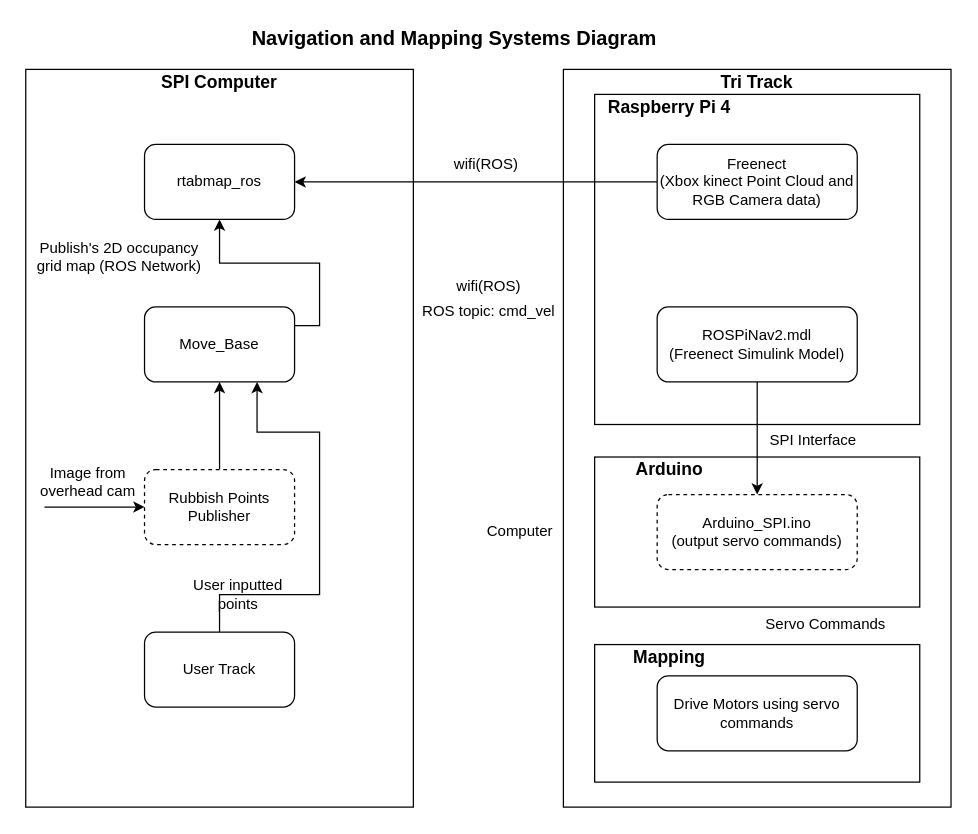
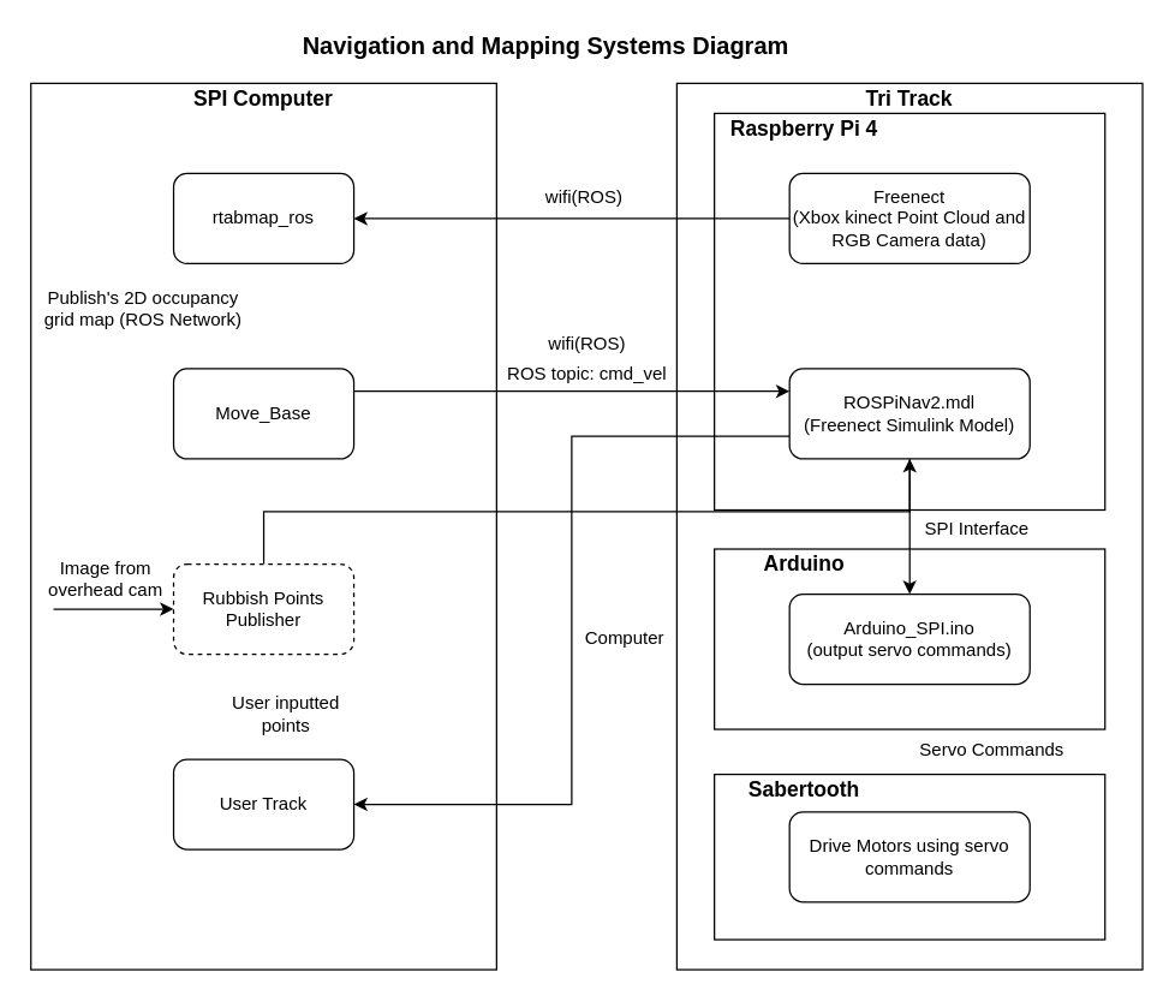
- <mxCell id="8" style="edgeStyle=orthogonalEdgeStyle;rounded=0;orthogonalLoop=1;jettySize=auto;html=1;exitX=1;exitY=0.25;exitDx=0;exitDy=0;startArrow=none;startFill=0;endArrow=classic;endFill=1;" edge="1" parent="1" source="9" target="7"><mxGeometry relative="1" as="geometry" /></mxCell>
+ <mxCell id="8" style="edgeStyle=orthogonalEdgeStyle;rounded=0;orthogonalLoop=1;jettySize=auto;html=1;exitX=1;exitY=0.25;exitDx=0;exitDy=0;startArrow=none;startFill=0;endArrow=classic;endFill=1;entryX=0;entryY=0.25;entryDx=0;entryDy=0;" edge="1" parent="1" source="9" target="24"><mxGeometry relative="1" as="geometry" /></mxCell>
- <mxCell id="10" style="edgeStyle=orthogonalEdgeStyle;rounded=0;orthogonalLoop=1;jettySize=auto;html=1;exitX=0.5;exitY=0;exitDx=0;exitDy=0;entryX=0.5;entryY=1;entryDx=0;entryDy=0;" edge="1" parent="1" source="12" target="9"><mxGeometry relative="1" as="geometry" /></mxCell>
+ <mxCell id="10" style="edgeStyle=orthogonalEdgeStyle;rounded=0;orthogonalLoop=1;jettySize=auto;html=1;exitX=0.5;exitY=0;exitDx=0;exitDy=0;" edge="1" parent="1" source="12" target="24"><mxGeometry relative="1" as="geometry" /></mxCell>
+ <mxCell id="23" style="edgeStyle=orthogonalEdgeStyle;rounded=0;orthogonalLoop=1;jettySize=auto;html=1;exitX=0;exitY=0.75;exitDx=0;exitDy=0;entryX=1;entryY=0.5;entryDx=0;entryDy=0;startArrow=none;startFill=0;endArrow=classic;endFill=1;" edge="1" parent="1" source="24" target="14"><mxGeometry relative="1" as="geometry" /></mxCell>
- <mxCell id="13" style="edgeStyle=orthogonalEdgeStyle;rounded=0;orthogonalLoop=1;jettySize=auto;html=1;exitX=0.5;exitY=0;exitDx=0;exitDy=0;startArrow=none;startFill=0;endArrow=classic;endFill=1;entryX=0.75;entryY=1;entryDx=0;entryDy=0;" edge="1" parent="1" source="14" target="9"><mxGeometry relative="1" as="geometry"><mxPoint x="485" y="495" as="targetPoint" /><Array as="points"><mxPoint x="175" y="475" /><mxPoint x="255" y="475" /><mxPoint x="255" y="345" /><mxPoint x="205" y="345" /></Array></mxGeometry></mxCell>
- <mxCell id="29" value="Arduino_SPI.ino&lt;br&gt;(output servo commands)" style="rounded=1;whiteSpace=wrap;html=1;dashed=1;" vertex="1" parent="1"><mxGeometry x="525" y="395" width="160" height="60" as="geometry" /></mxCell>
+ <mxCell id="29" value="Arduino_SPI.ino&lt;br&gt;(output servo commands)" style="rounded=1;whiteSpace=wrap;html=1;" vertex="1" parent="1"><mxGeometry x="525" y="395" width="160" height="60" as="geometry" /></mxCell>
- <mxCell id="32" value="&lt;b&gt;&lt;font style=&quot;font-size: 14px&quot;&gt;Mapping&lt;/font&gt;&lt;/b&gt;" style="text;html=1;strokeColor=none;fillColor=none;align=center;verticalAlign=middle;whiteSpace=wrap;rounded=0;" vertex="1" parent="1"><mxGeometry x="475" y="515" width="120" height="20" as="geometry" /></mxCell>
+ <mxCell id="32" value="&lt;b&gt;&lt;font style=&quot;font-size: 14px&quot;&gt;Sabertooth&lt;/font&gt;&lt;/b&gt;" style="text;html=1;strokeColor=none;fillColor=none;align=center;verticalAlign=middle;whiteSpace=wrap;rounded=0;" vertex="1" parent="1"><mxGeometry x="475" y="515" width="120" height="20" as="geometry" /></mxCell>
